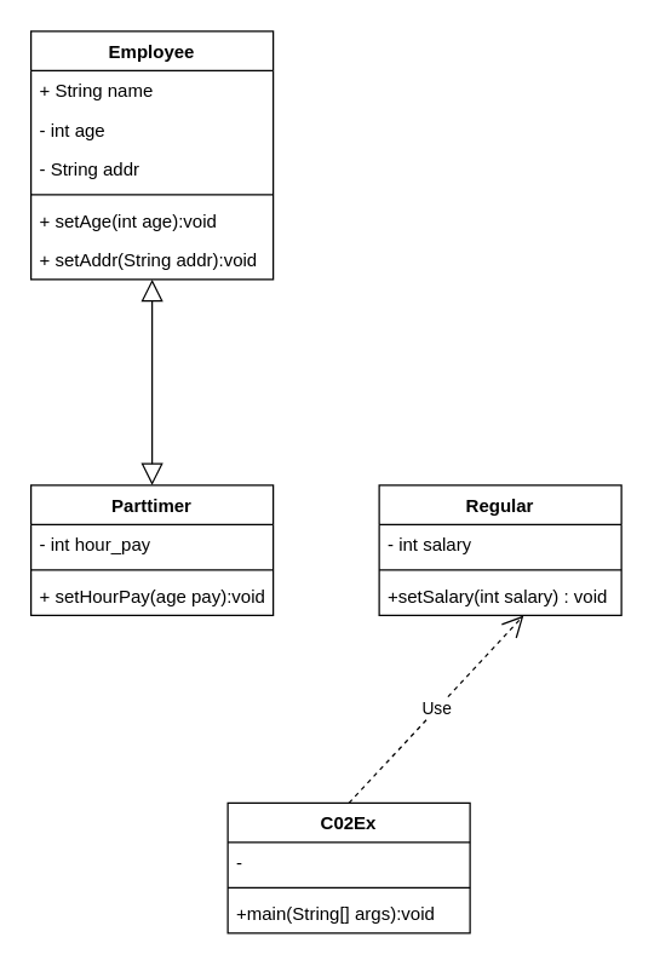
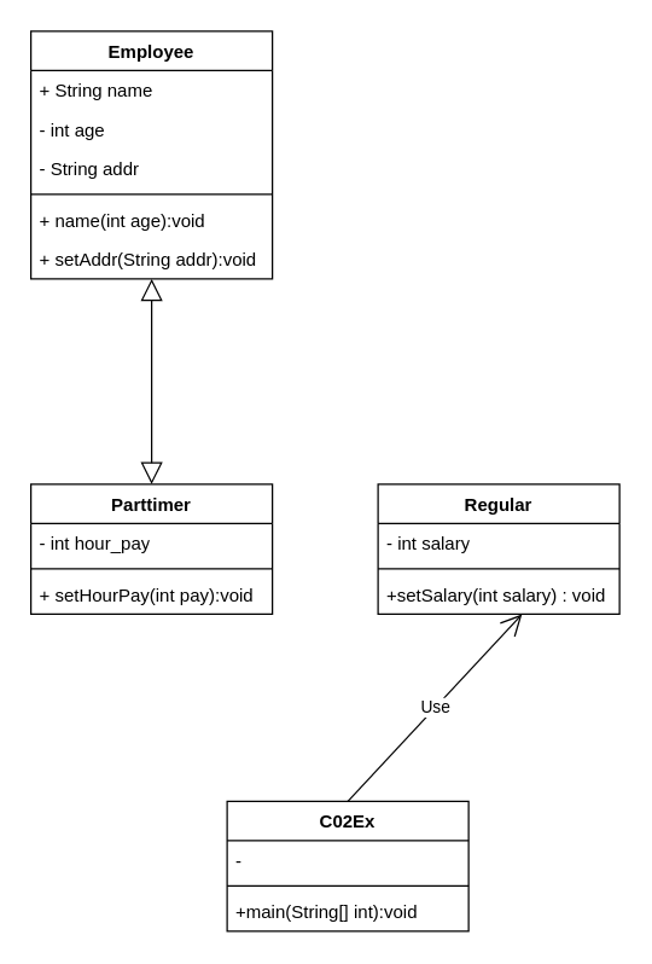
- <mxCell id="8" value="+ setAge(int age):void" style="text;strokeColor=none;fillColor=none;align=left;verticalAlign=top;spacingLeft=4;spacingRight=4;overflow=hidden;rotatable=0;points=[[0,0.5],[1,0.5]];portConstraint=eastwest;whiteSpace=wrap;html=1;" vertex="1" parent="3"><mxGeometry y="112" width="160" height="26" as="geometry" /></mxCell>
+ <mxCell id="8" value="+ name(int age):void" style="text;strokeColor=none;fillColor=none;align=left;verticalAlign=top;spacingLeft=4;spacingRight=4;overflow=hidden;rotatable=0;points=[[0,0.5],[1,0.5]];portConstraint=eastwest;whiteSpace=wrap;html=1;" vertex="1" parent="3"><mxGeometry y="112" width="160" height="26" as="geometry" /></mxCell>
- <mxCell id="13" value="+ setHourPay(age pay):void" style="text;strokeColor=none;fillColor=none;align=left;verticalAlign=top;spacingLeft=4;spacingRight=4;overflow=hidden;rotatable=0;points=[[0,0.5],[1,0.5]];portConstraint=eastwest;whiteSpace=wrap;html=1;" vertex="1" parent="10"><mxGeometry y="60" width="160" height="26" as="geometry" /></mxCell>
+ <mxCell id="13" value="+ setHourPay(int pay):void" style="text;strokeColor=none;fillColor=none;align=left;verticalAlign=top;spacingLeft=4;spacingRight=4;overflow=hidden;rotatable=0;points=[[0,0.5],[1,0.5]];portConstraint=eastwest;whiteSpace=wrap;html=1;" vertex="1" parent="10"><mxGeometry y="60" width="160" height="26" as="geometry" /></mxCell>
- <mxCell id="22" value="Use" style="endArrow=open;endSize=12;dashed=1;html=1;rounded=0;entryX=0.596;entryY=1.005;entryDx=0;entryDy=0;exitX=0.5;exitY=0;exitDx=0;exitDy=0;entryPerimeter=0;" edge="1" parent="1" source="18" target="17"><mxGeometry width="160" relative="1" as="geometry"><mxPoint x="240" y="540" as="sourcePoint" /><mxPoint x="110" y="416" as="targetPoint" /></mxGeometry></mxCell>
+ <mxCell id="22" value="Use" style="endArrow=open;endSize=12;dashed=0;html=1;rounded=0;entryX=0.596;entryY=1.005;entryDx=0;entryDy=0;exitX=0.5;exitY=0;exitDx=0;exitDy=0;entryPerimeter=0;" edge="1" parent="1" source="18" target="17"><mxGeometry width="160" relative="1" as="geometry"><mxPoint x="240" y="540" as="sourcePoint" /><mxPoint x="110" y="416" as="targetPoint" /></mxGeometry></mxCell>
- <mxCell id="21" value="+main(String[] args):void" style="text;strokeColor=none;fillColor=none;align=left;verticalAlign=top;spacingLeft=4;spacingRight=4;overflow=hidden;rotatable=0;points=[[0,0.5],[1,0.5]];portConstraint=eastwest;whiteSpace=wrap;html=1;" vertex="1" parent="18"><mxGeometry y="60" width="160" height="26" as="geometry" /></mxCell>
+ <mxCell id="21" value="+main(String[] int):void" style="text;strokeColor=none;fillColor=none;align=left;verticalAlign=top;spacingLeft=4;spacingRight=4;overflow=hidden;rotatable=0;points=[[0,0.5],[1,0.5]];portConstraint=eastwest;whiteSpace=wrap;html=1;" vertex="1" parent="18"><mxGeometry y="60" width="160" height="26" as="geometry" /></mxCell>
